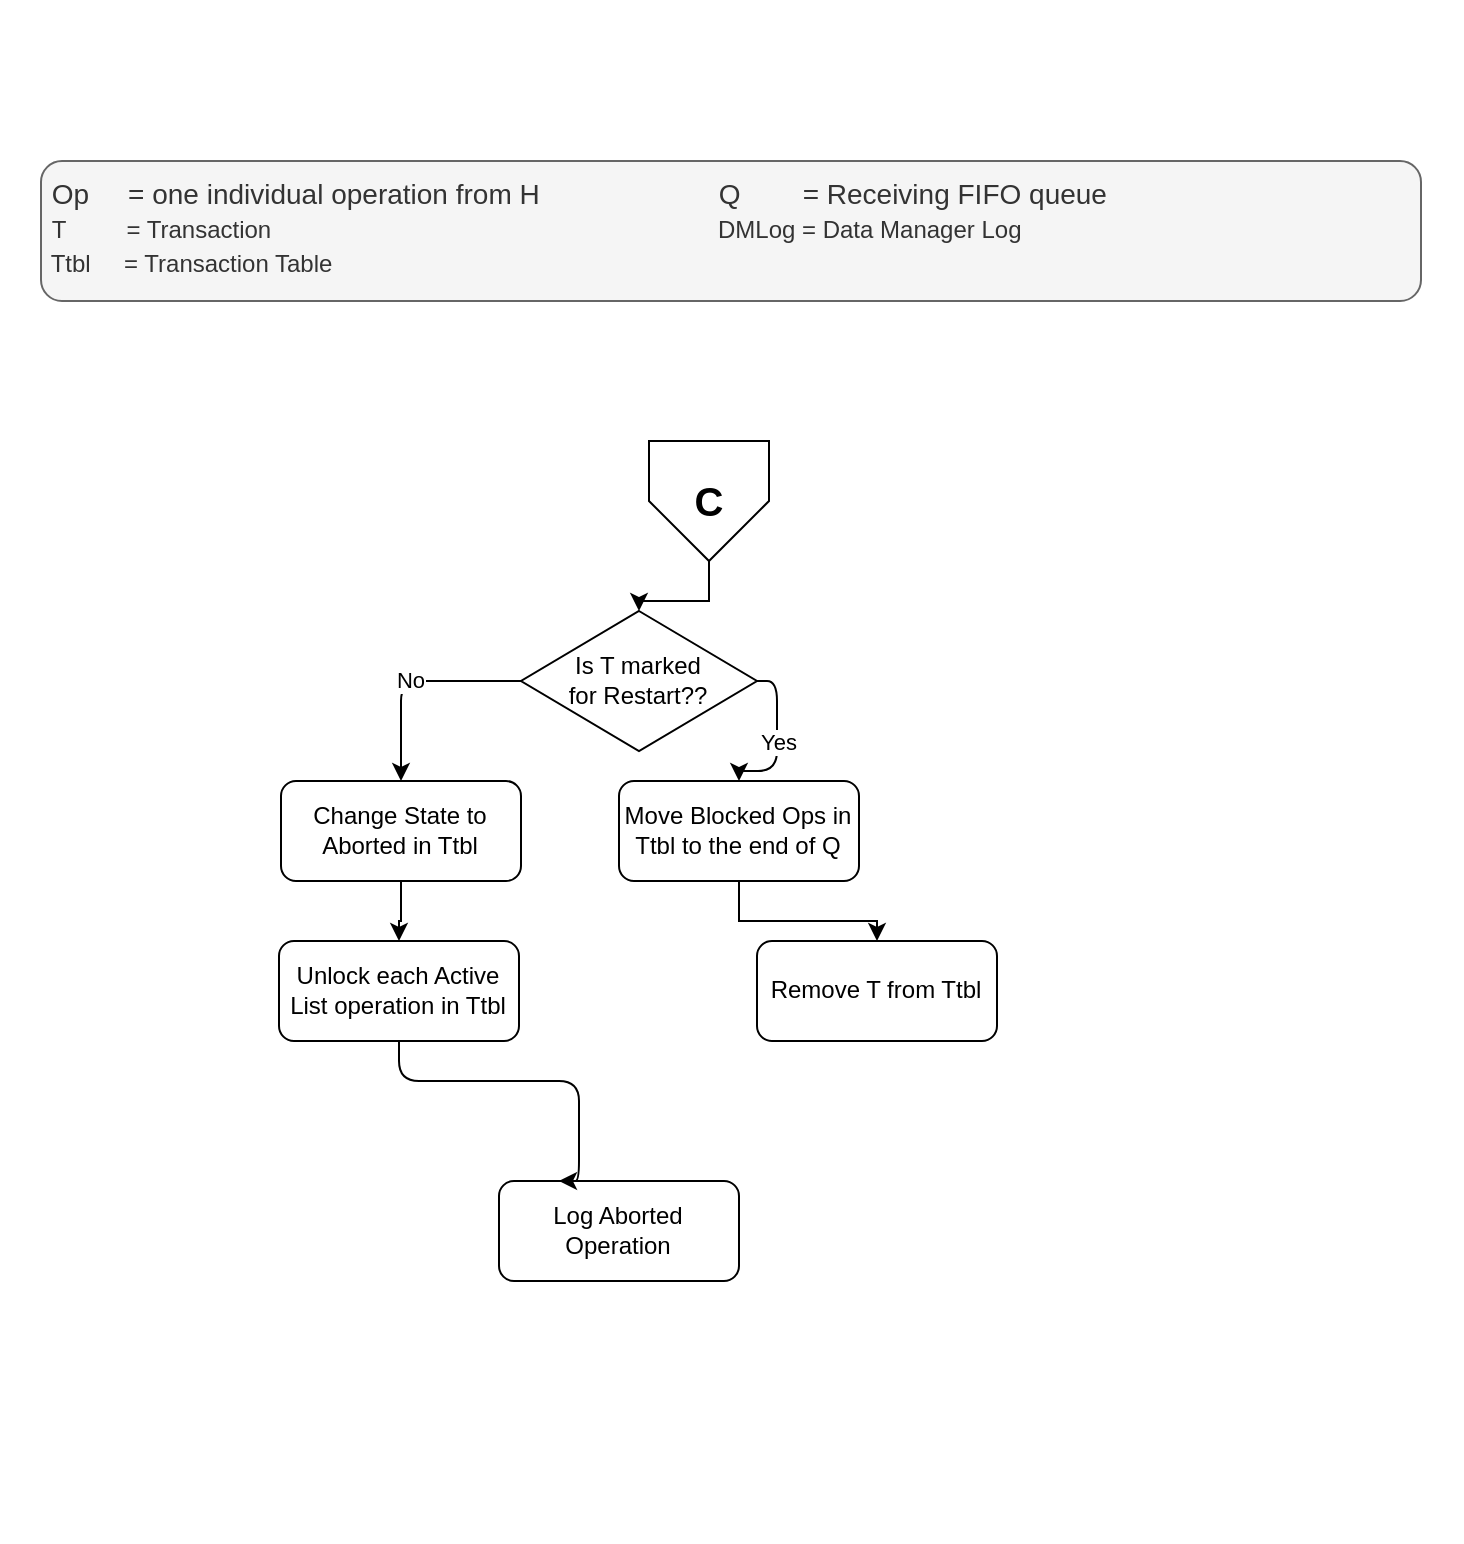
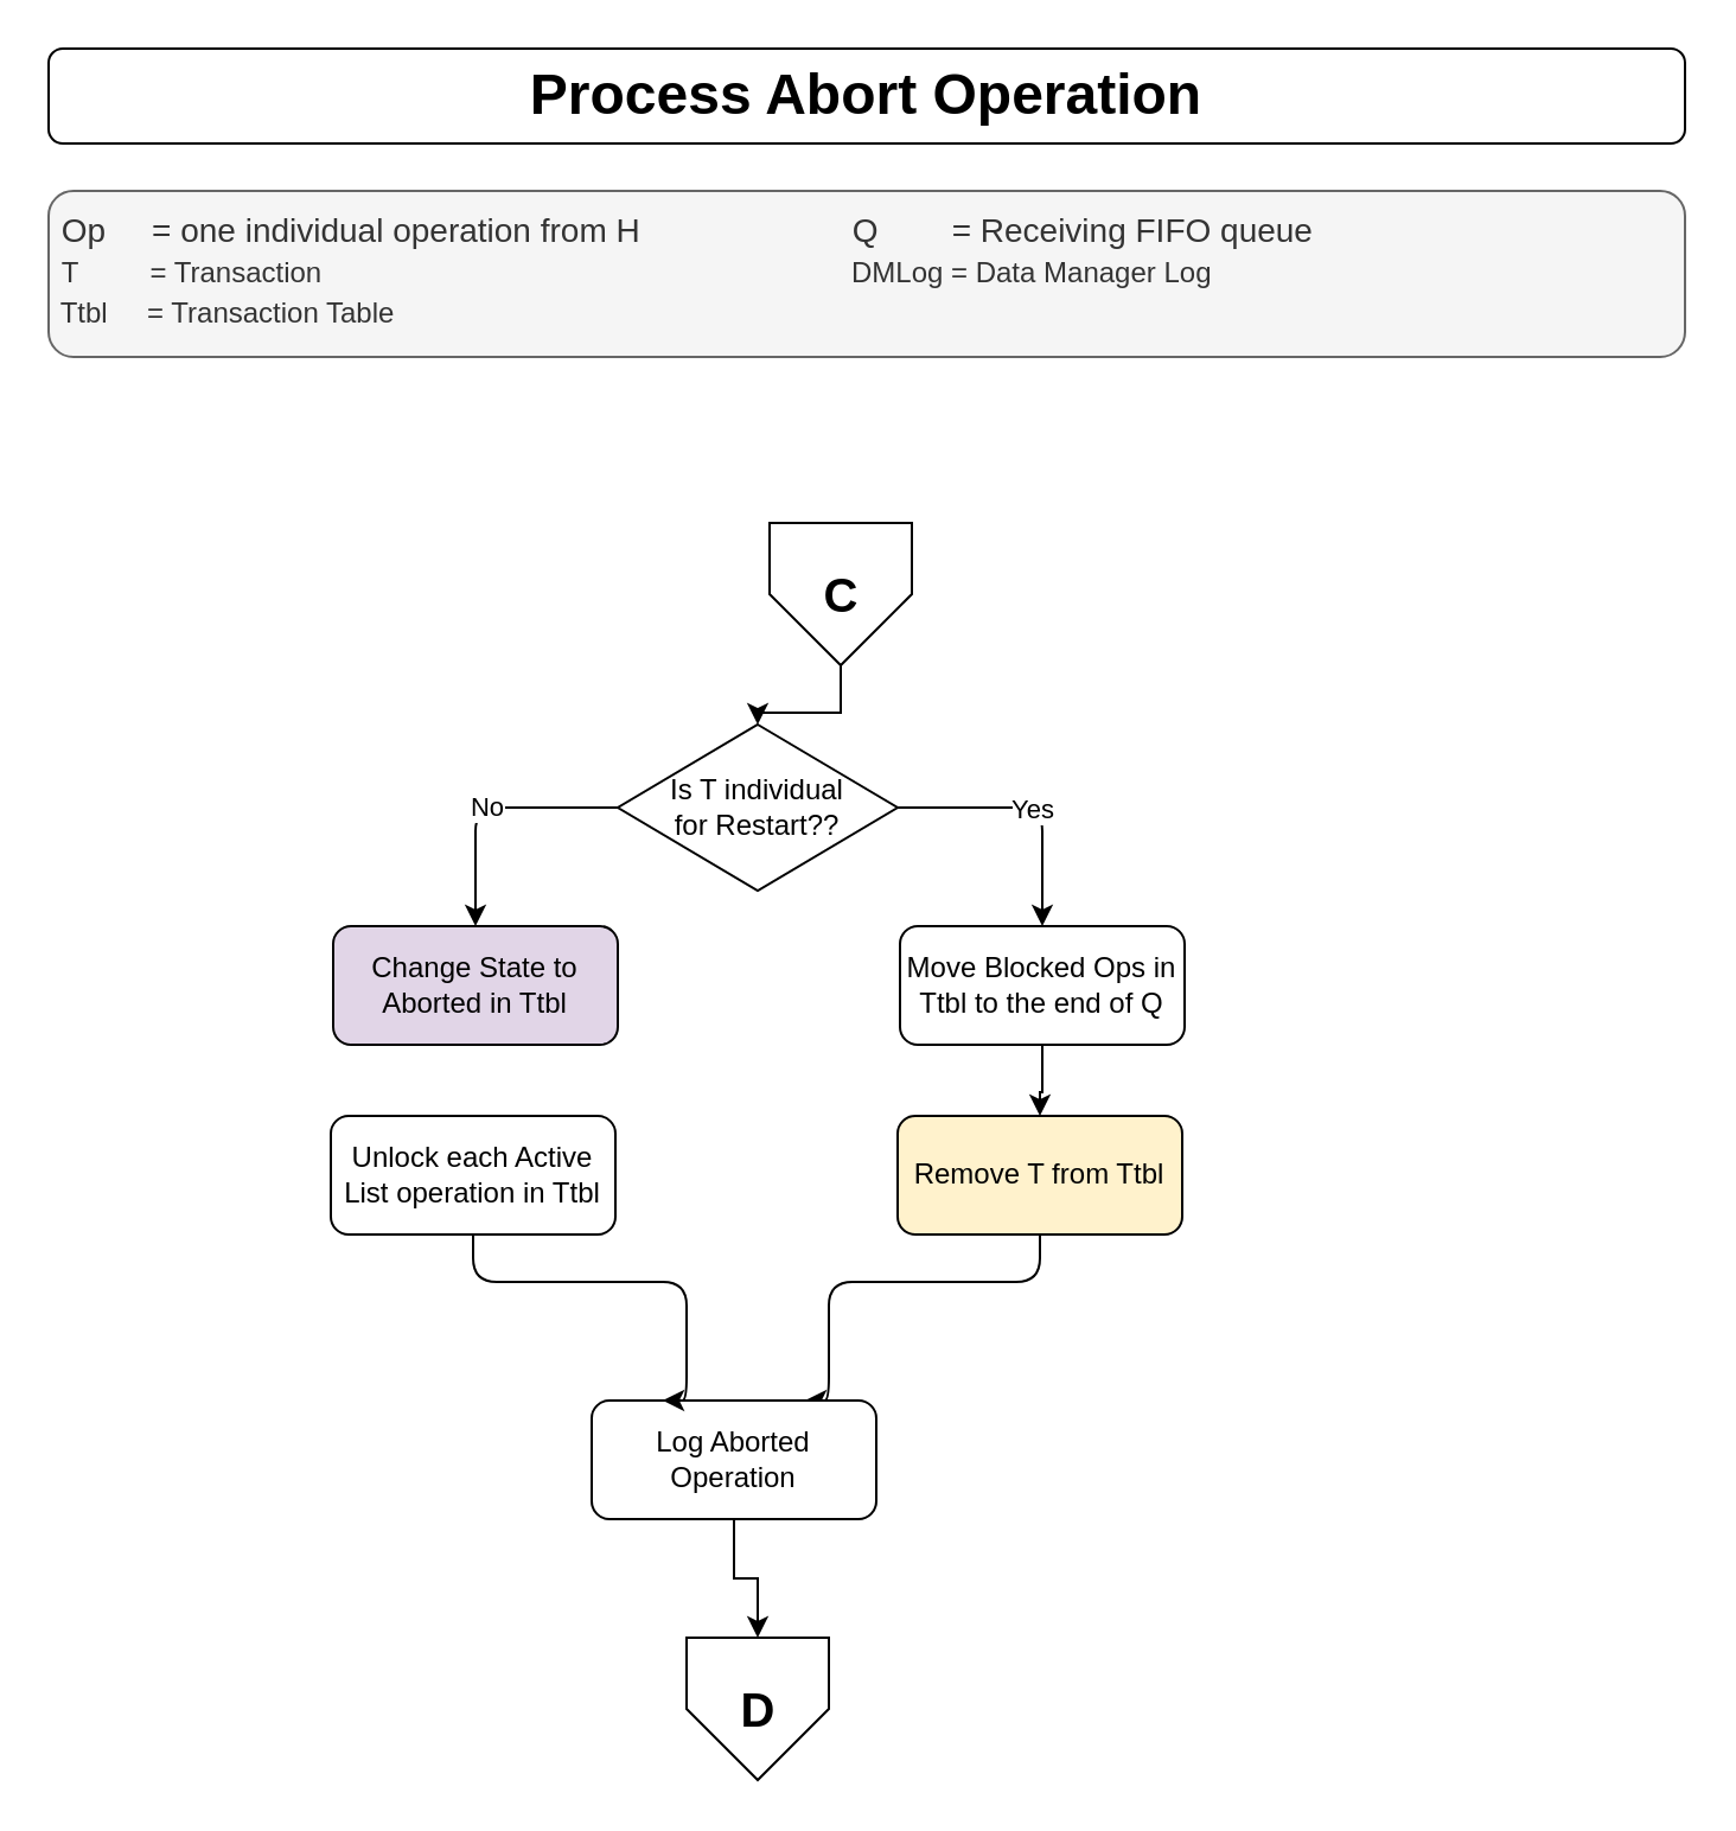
+ <mxCell id="2" value="Process Abort Operation" style="rounded=1;whiteSpace=wrap;html=1;fontSize=24;glass=0;strokeWidth=1;shadow=0;fontStyle=1" parent="1" vertex="1"><mxGeometry x="20" y="20" width="690" height="40" as="geometry" /></mxCell>
- <mxCell id="6" value="Is T marked &lt;br&gt;for Restart??" style="rhombus;whiteSpace=wrap;html=1;container=0;" parent="1" vertex="1"><mxGeometry x="260" y="305" width="118" height="70" as="geometry" /></mxCell>
+ <mxCell id="6" value="Is T individual &lt;br&gt;for Restart??" style="rhombus;whiteSpace=wrap;html=1;container=0;" parent="1" vertex="1"><mxGeometry x="260" y="305" width="118" height="70" as="geometry" /></mxCell>
- <mxCell id="18" value="Change State to Aborted in Ttbl" style="rounded=1;whiteSpace=wrap;html=1;fontSize=12;glass=0;strokeWidth=1;shadow=0;container=0;" parent="1" vertex="1"><mxGeometry x="140" y="390" width="120" height="50" as="geometry" /></mxCell>
+ <mxCell id="18" value="Change State to Aborted in Ttbl" style="rounded=1;whiteSpace=wrap;html=1;fontSize=12;glass=0;strokeWidth=1;shadow=0;container=0;fillColor=#e1d5e7;" parent="1" vertex="1"><mxGeometry x="140" y="390" width="120" height="50" as="geometry" /></mxCell>
- <mxCell id="9" value="Move Blocked Ops in Ttbl to the end of Q" style="rounded=1;whiteSpace=wrap;html=1;fontSize=12;glass=0;strokeWidth=1;shadow=0;container=0;" parent="1" vertex="1"><mxGeometry x="309" y="390" width="120" height="50" as="geometry" /></mxCell>
+ <mxCell id="9" value="Move Blocked Ops in Ttbl to the end of Q" style="rounded=1;whiteSpace=wrap;html=1;fontSize=12;glass=0;strokeWidth=1;shadow=0;container=0;" parent="1" vertex="1"><mxGeometry x="379" y="390" width="120" height="50" as="geometry" /></mxCell>
- <mxCell id="17" value="" style="edgeStyle=orthogonalEdgeStyle;rounded=0;orthogonalLoop=1;jettySize=auto;html=1;strokeWidth=1;entryX=0.5;entryY=0;entryDx=0;entryDy=0;" parent="1" source="18" target="20" edge="1"><mxGeometry relative="1" as="geometry"><mxPoint x="180" y="470" as="targetPoint" /></mxGeometry></mxCell>
- <mxCell id="14" value="Remove T from Ttbl" style="rounded=1;whiteSpace=wrap;html=1;fontSize=12;glass=0;strokeWidth=1;shadow=0;container=0;" parent="1" vertex="1"><mxGeometry x="378" y="470" width="120" height="50" as="geometry" /></mxCell>
+ <mxCell id="14" value="Remove T from Ttbl" style="rounded=1;whiteSpace=wrap;html=1;fontSize=12;glass=0;strokeWidth=1;shadow=0;container=0;fillColor=#fff2cc;" parent="1" vertex="1"><mxGeometry x="378" y="470" width="120" height="50" as="geometry" /></mxCell>
+ <mxCell id="13" style="edgeStyle=orthogonalEdgeStyle;rounded=1;orthogonalLoop=1;jettySize=auto;html=1;exitX=0.5;exitY=1;exitDx=0;exitDy=0;entryX=0.75;entryY=0;entryDx=0;entryDy=0;strokeWidth=1;" parent="1" source="14" target="16" edge="1"><mxGeometry relative="1" as="geometry"><Array as="points"><mxPoint x="438" y="540" /><mxPoint x="349" y="540" /></Array></mxGeometry></mxCell>
+ <mxCell id="15" style="edgeStyle=orthogonalEdgeStyle;rounded=0;orthogonalLoop=1;jettySize=auto;html=1;exitX=0.5;exitY=1;exitDx=0;exitDy=0;entryX=0.5;entryY=0;entryDx=0;entryDy=0;strokeWidth=1;" parent="1" source="16" target="10" edge="1"><mxGeometry relative="1" as="geometry" /></mxCell>
+ <mxCell id="10" value="D" style="verticalLabelPosition=middle;verticalAlign=middle;html=1;shape=offPageConnector;rounded=0;size=0.5;labelPosition=center;align=center;fontSize=20;fontStyle=1" parent="1" vertex="1"><mxGeometry x="289" y="690" width="60" height="60" as="geometry" /></mxCell>
